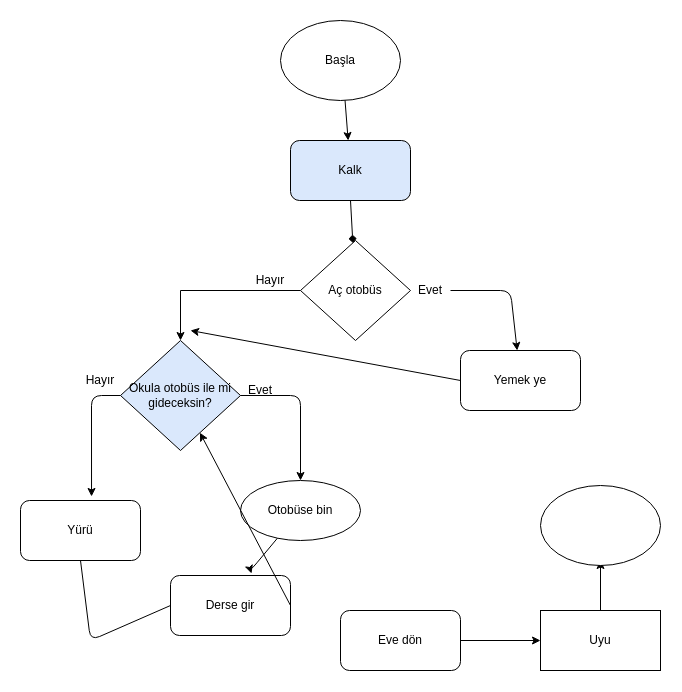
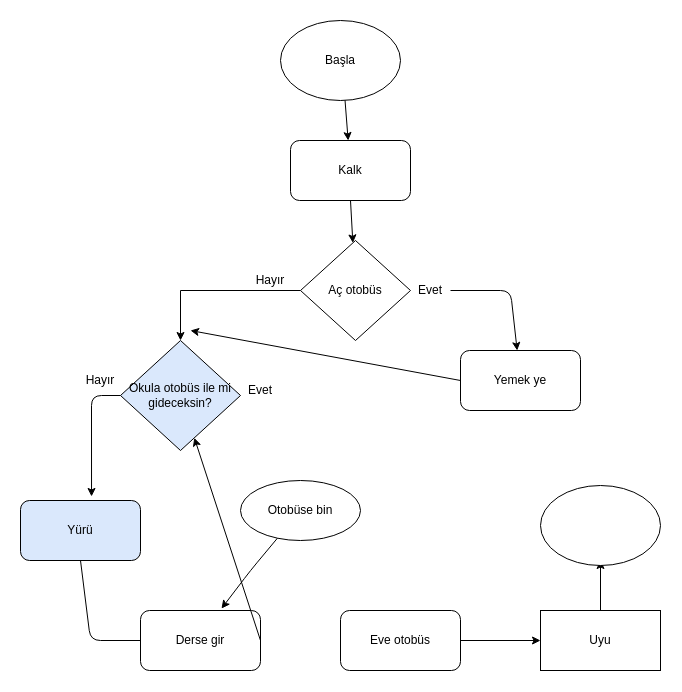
- <mxCell id="2" value="Kalk" style="rounded=1;whiteSpace=wrap;html=1;fillColor=#dae8fc;" vertex="1" parent="1"><mxGeometry x="290" y="140" width="120" height="60" as="geometry" /></mxCell>
+ <mxCell id="2" value="Kalk" style="rounded=1;whiteSpace=wrap;html=1;" vertex="1" parent="1"><mxGeometry x="290" y="140" width="120" height="60" as="geometry" /></mxCell>
- <mxCell id="6" value="" style="endArrow=diamond;html=1;exitX=0.5;exitY=1;exitDx=0;exitDy=0;" edge="1" parent="1" source="2" target="4"><mxGeometry width="50" height="50" relative="1" as="geometry"><mxPoint x="370" y="390" as="sourcePoint" /><mxPoint x="420" y="340" as="targetPoint" /></mxGeometry></mxCell>
+ <mxCell id="6" value="" style="endArrow=classic;html=1;exitX=0.5;exitY=1;exitDx=0;exitDy=0;" edge="1" parent="1" source="2" target="4"><mxGeometry width="50" height="50" relative="1" as="geometry"><mxPoint x="370" y="390" as="sourcePoint" /><mxPoint x="420" y="340" as="targetPoint" /></mxGeometry></mxCell>
- <mxCell id="15" value="" style="endArrow=classic;html=1;exitX=1;exitY=0.5;exitDx=0;exitDy=0;entryX=0.5;entryY=0;entryDx=0;entryDy=0;" edge="1" parent="1" source="9" target="14"><mxGeometry width="50" height="50" relative="1" as="geometry"><mxPoint x="370" y="380" as="sourcePoint" /><mxPoint x="420" y="330" as="targetPoint" /><Array as="points"><mxPoint x="300" y="395" /></Array></mxGeometry></mxCell>
- <mxCell id="17" value="Yürü" style="rounded=1;whiteSpace=wrap;html=1;" vertex="1" parent="1"><mxGeometry x="20" y="500" width="120" height="60" as="geometry" /></mxCell>
+ <mxCell id="17" value="Yürü" style="rounded=1;whiteSpace=wrap;html=1;fillColor=#dae8fc;" vertex="1" parent="1"><mxGeometry x="20" y="500" width="120" height="60" as="geometry" /></mxCell>
- <mxCell id="20" value="Derse gir" style="rounded=1;whiteSpace=wrap;html=1;" vertex="1" parent="1"><mxGeometry x="170" y="575" width="120" height="60" as="geometry" /></mxCell>
+ <mxCell id="20" value="Derse gir" style="rounded=1;whiteSpace=wrap;html=1;" vertex="1" parent="1"><mxGeometry x="140" y="610" width="120" height="60" as="geometry" /></mxCell>
- <mxCell id="25" value="Eve dön" style="rounded=1;whiteSpace=wrap;html=1;" vertex="1" parent="1"><mxGeometry x="340" y="610" width="120" height="60" as="geometry" /></mxCell>
+ <mxCell id="25" value="Eve otobüs" style="rounded=1;whiteSpace=wrap;html=1;" vertex="1" parent="1"><mxGeometry x="340" y="610" width="120" height="60" as="geometry" /></mxCell>
